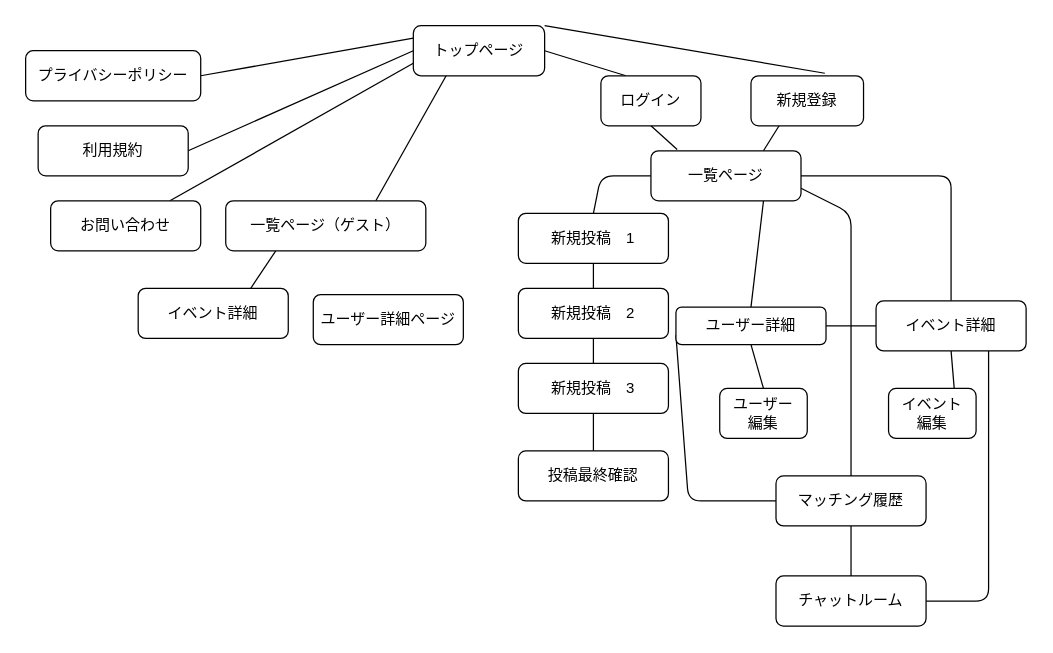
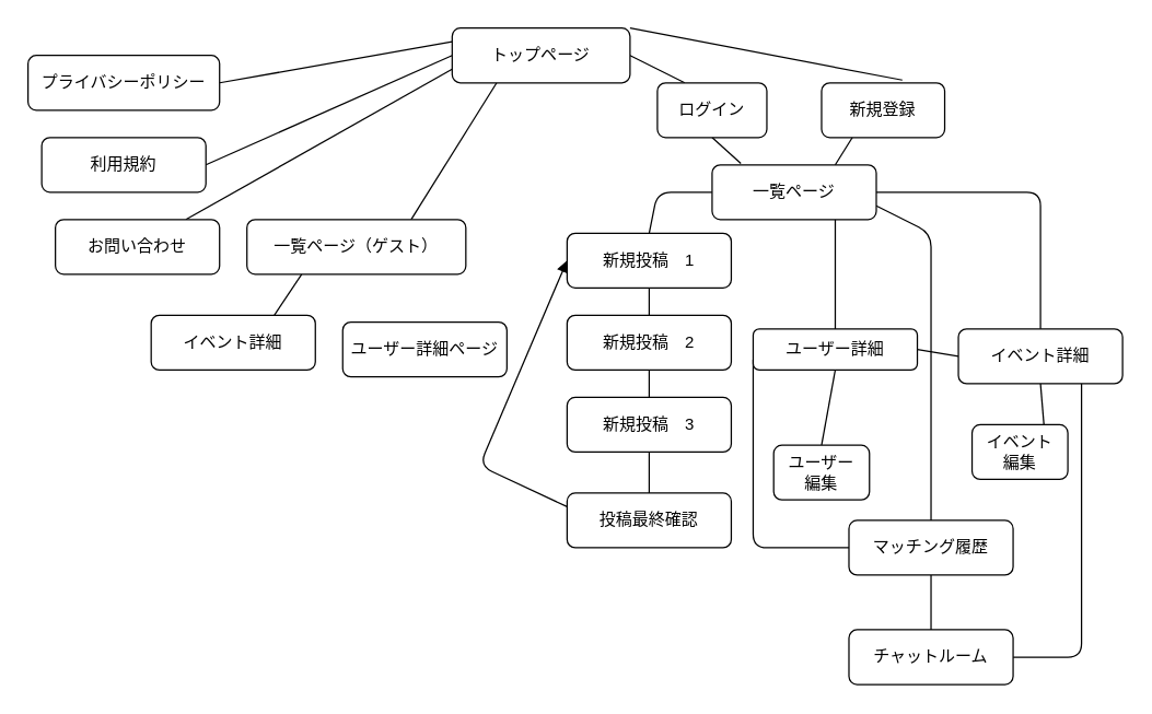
- <mxCell id="8" value="トップページ" style="rounded=1;whiteSpace=wrap;html=1;" vertex="1" parent="1"><mxGeometry x="330" y="20" width="105" height="40" as="geometry" /></mxCell>
+ <mxCell id="8" value="トップページ" style="rounded=1;whiteSpace=wrap;html=1;" vertex="1" parent="1"><mxGeometry x="330" y="20" width="130" height="40" as="geometry" /></mxCell>
- <mxCell id="20" value="ユーザー詳細" style="rounded=1;whiteSpace=wrap;html=1;" vertex="1" parent="1"><mxGeometry x="540" y="245" width="120" height="30" as="geometry" /></mxCell>
+ <mxCell id="20" value="ユーザー詳細" style="rounded=1;whiteSpace=wrap;html=1;" vertex="1" parent="1"><mxGeometry x="550" y="240" width="120" height="30" as="geometry" /></mxCell>
+ <mxCell id="38" style="edgeStyle=none;html=1;exitX=0;exitY=0.25;exitDx=0;exitDy=0;entryX=0;entryY=0.5;entryDx=0;entryDy=0;endArrow=block;endFill=1;" edge="1" parent="1" source="39" target="30"><mxGeometry relative="1" as="geometry"><Array as="points"><mxPoint x="350" y="340" /></Array></mxGeometry></mxCell>
- <mxCell id="40" value="ユーザー&lt;br&gt;編集" style="rounded=1;whiteSpace=wrap;html=1;" vertex="1" parent="1"><mxGeometry x="575" y="310" width="70" height="40" as="geometry" /></mxCell>
+ <mxCell id="40" value="ユーザー&lt;br&gt;編集" style="rounded=1;whiteSpace=wrap;html=1;" vertex="1" parent="1"><mxGeometry x="565" y="325" width="70" height="40" as="geometry" /></mxCell>
